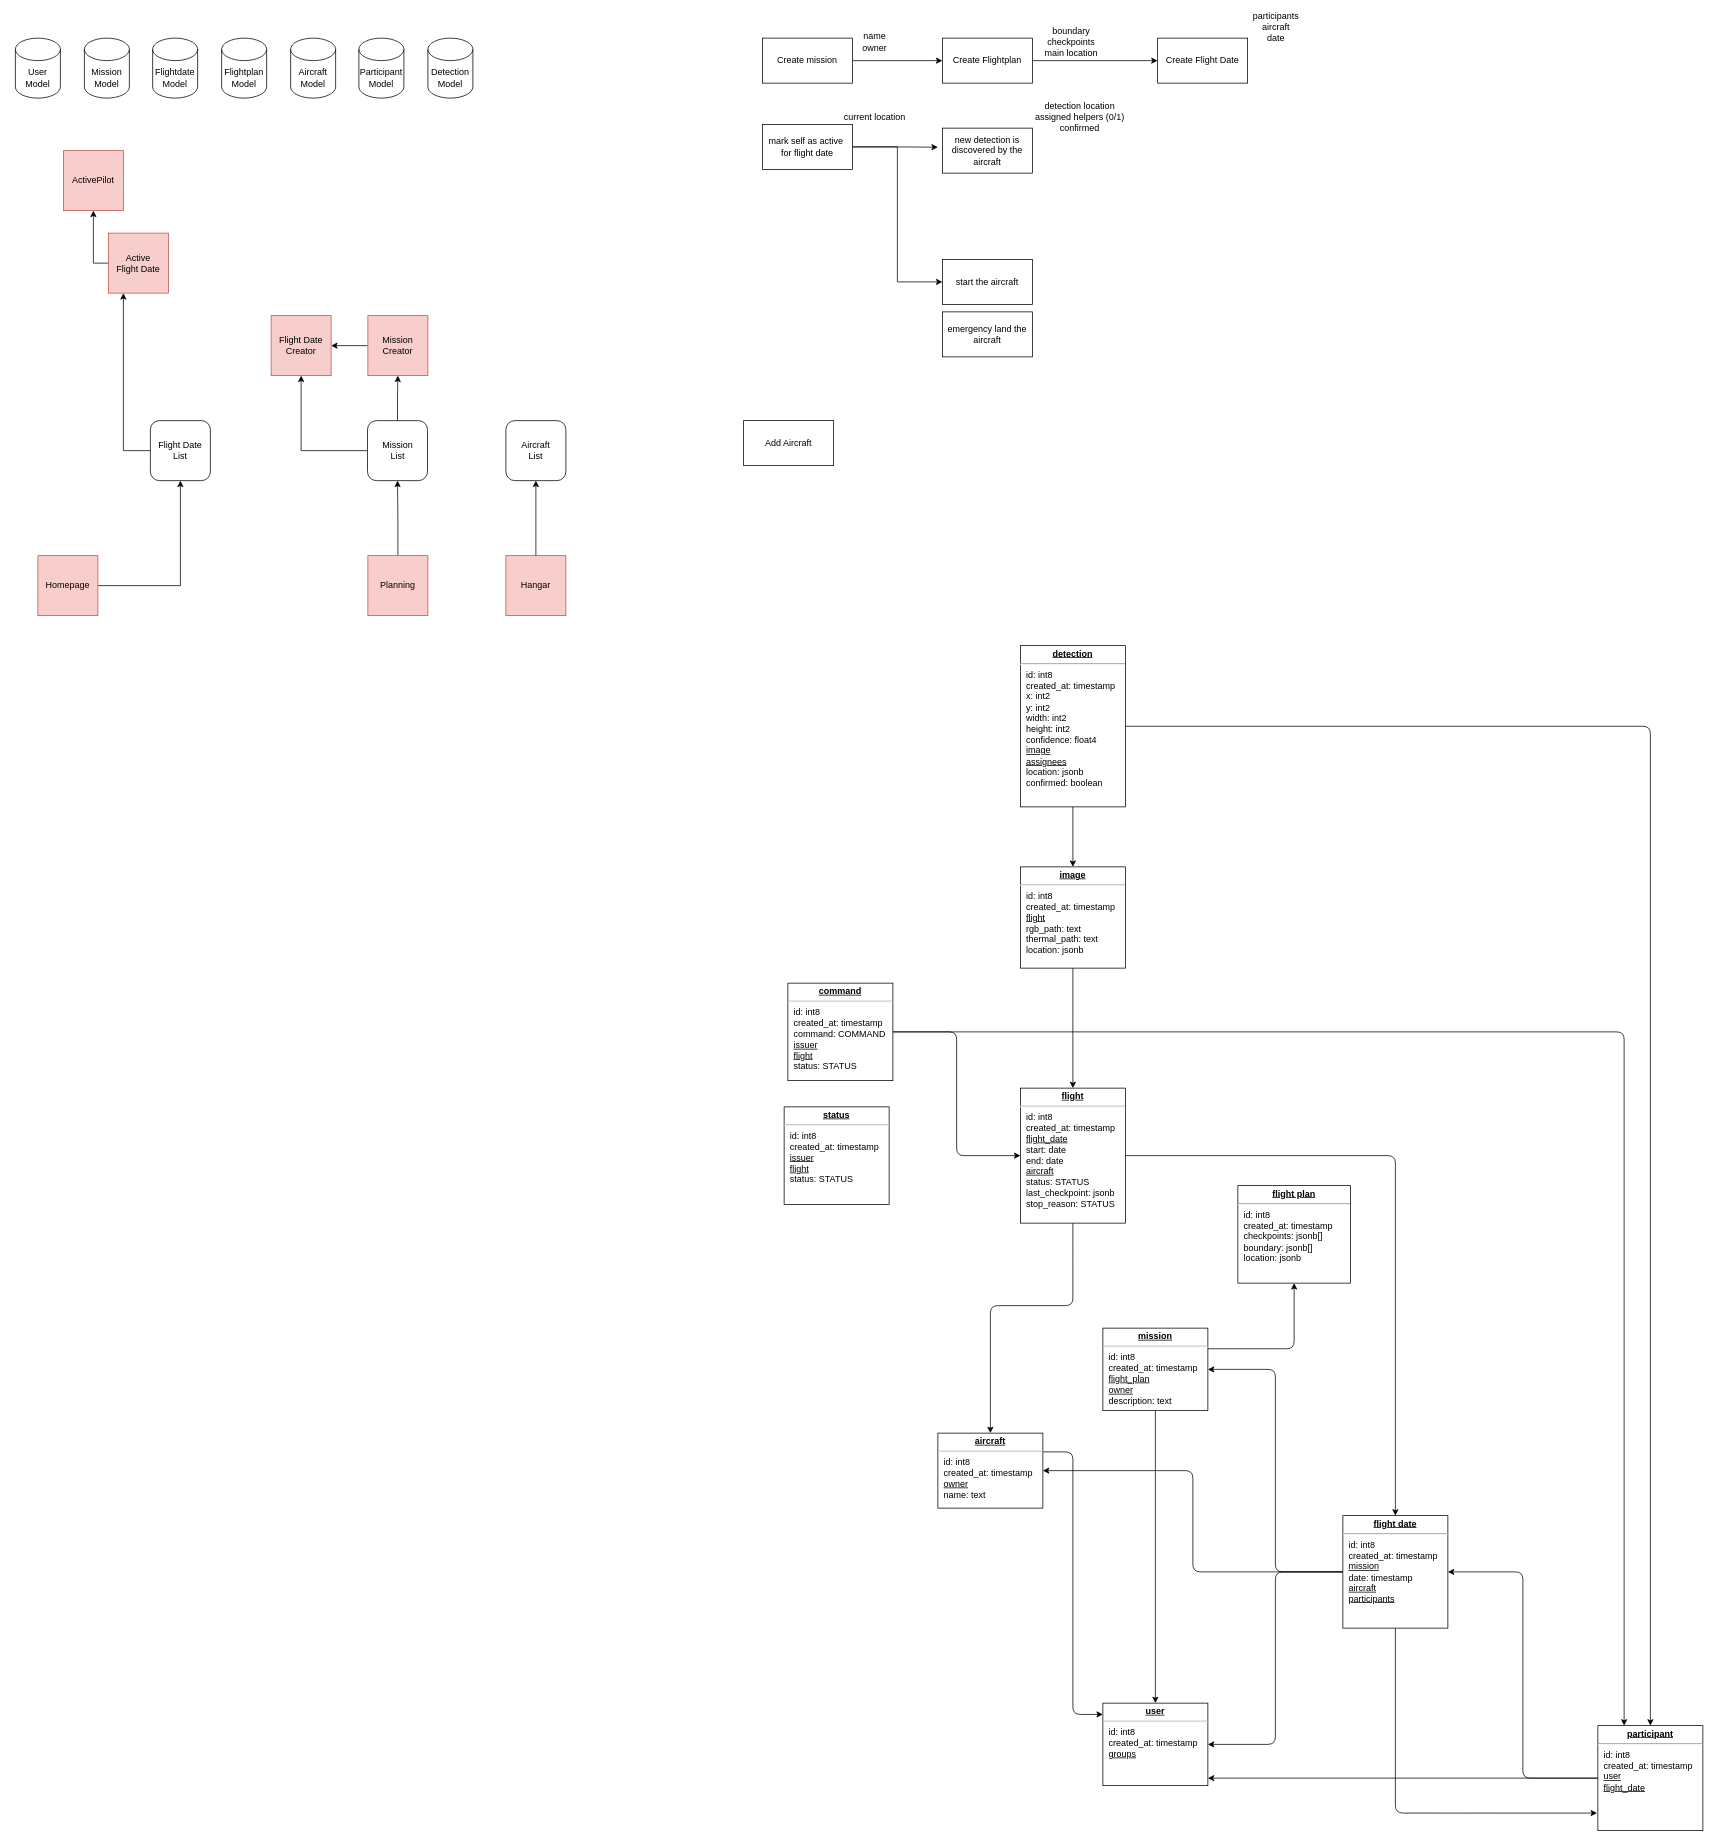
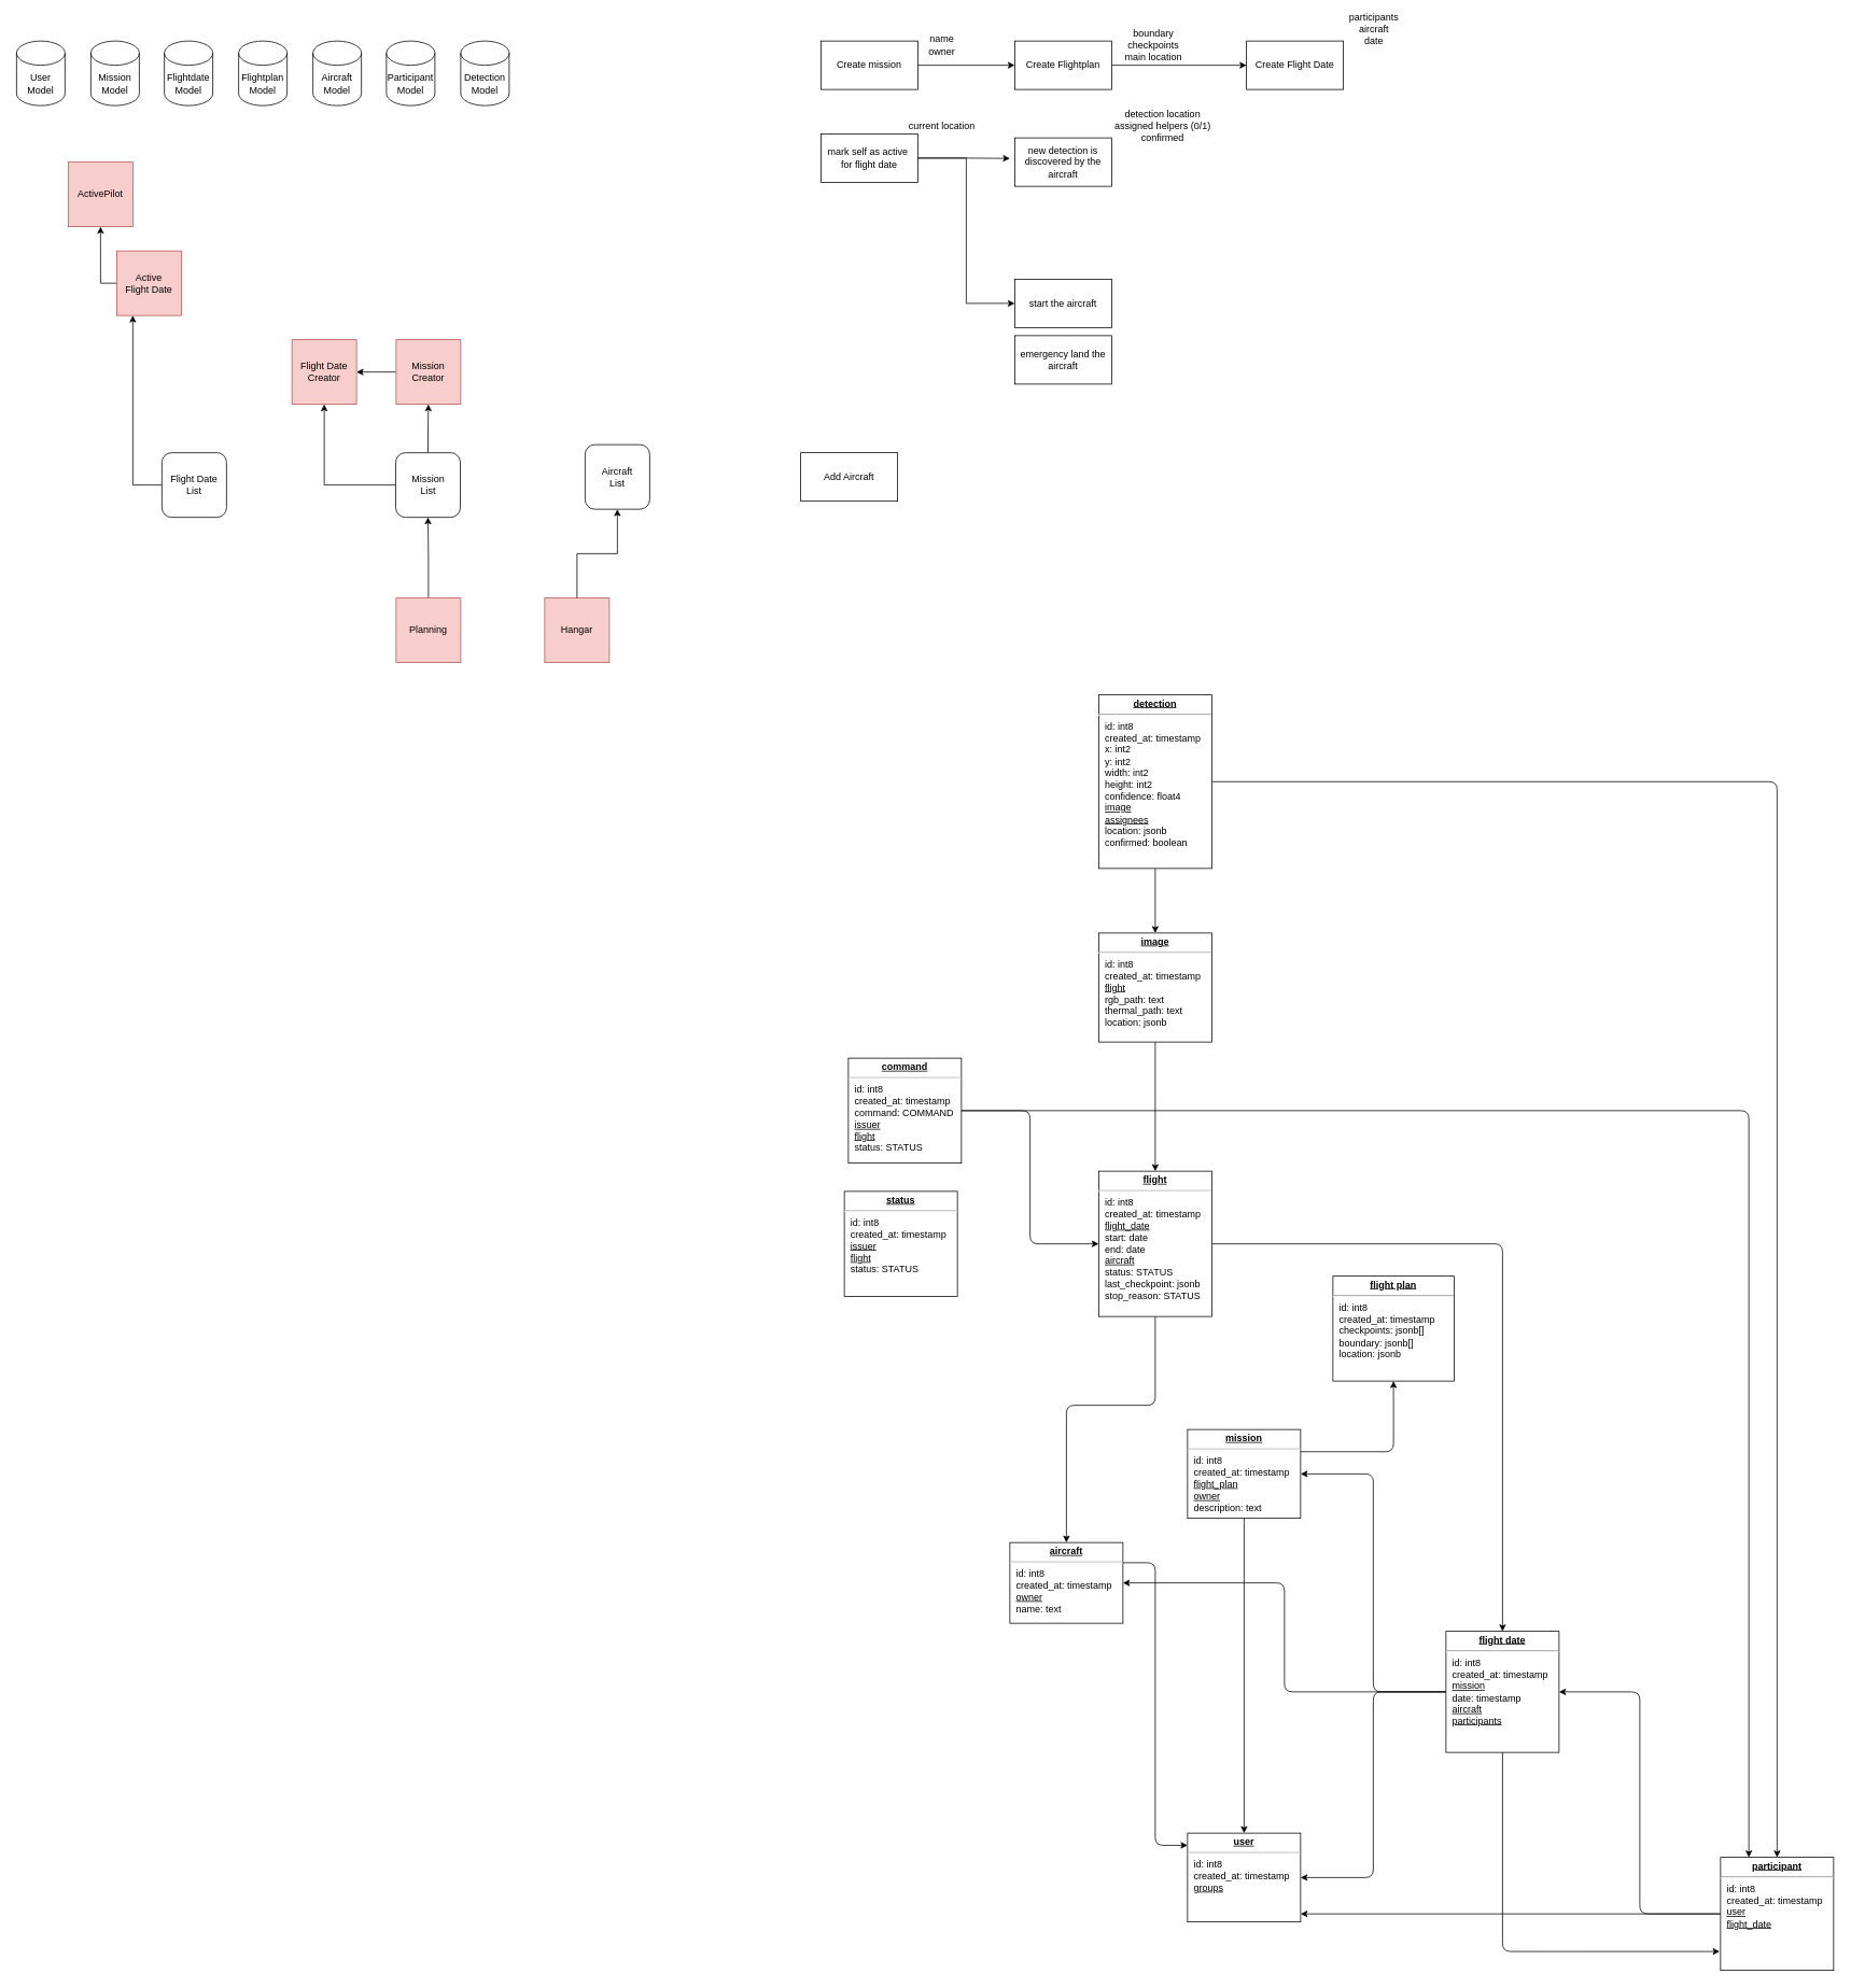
- <mxCell id="26" value="&lt;div&gt;Aircraft&lt;br&gt;&lt;/div&gt;&lt;div&gt;List&lt;br&gt;&lt;/div&gt;" style="whiteSpace=wrap;html=1;aspect=fixed;rounded=1;" vertex="1" parent="1"><mxGeometry x="674" y="560" width="80" height="80" as="geometry" /></mxCell>
+ <mxCell id="26" value="&lt;div&gt;Aircraft&lt;br&gt;&lt;/div&gt;&lt;div&gt;List&lt;br&gt;&lt;/div&gt;" style="whiteSpace=wrap;html=1;aspect=fixed;rounded=1;" vertex="1" parent="1"><mxGeometry x="724" y="550" width="80" height="80" as="geometry" /></mxCell>
- <mxCell id="9" style="edgeStyle=orthogonalEdgeStyle;rounded=0;orthogonalLoop=1;jettySize=auto;html=1;entryX=0.5;entryY=1;entryDx=0;entryDy=0;" edge="1" parent="1" source="10" target="16"><mxGeometry relative="1" as="geometry" /></mxCell>
- <mxCell id="10" value="&lt;div&gt;Homepage&lt;/div&gt;" style="whiteSpace=wrap;html=1;aspect=fixed;fillColor=#f8cecc;strokeColor=#b85450;" vertex="1" parent="1"><mxGeometry x="50" y="740" width="80" height="80" as="geometry" /></mxCell>
